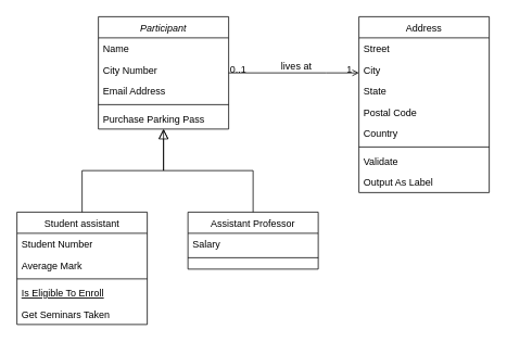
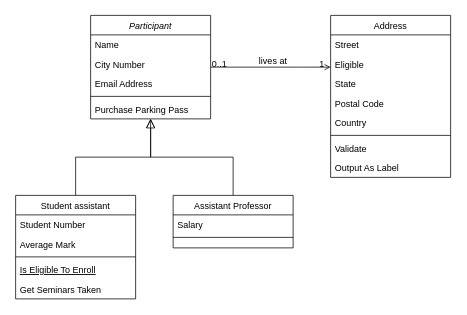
- <mxCell id="21" value="City" style="text;strokeColor=none;fillColor=none;align=left;verticalAlign=top;spacingLeft=4;spacingRight=4;overflow=hidden;rotatable=0;points=[[0,0.5],[1,0.5]];portConstraint=eastwest;rounded=0;shadow=0;html=0;" parent="19" vertex="1"><mxGeometry y="52" width="160" height="26" as="geometry" /></mxCell>
+ <mxCell id="21" value="Eligible" style="text;strokeColor=none;fillColor=none;align=left;verticalAlign=top;spacingLeft=4;spacingRight=4;overflow=hidden;rotatable=0;points=[[0,0.5],[1,0.5]];portConstraint=eastwest;rounded=0;shadow=0;html=0;" parent="19" vertex="1"><mxGeometry y="52" width="160" height="26" as="geometry" /></mxCell>
